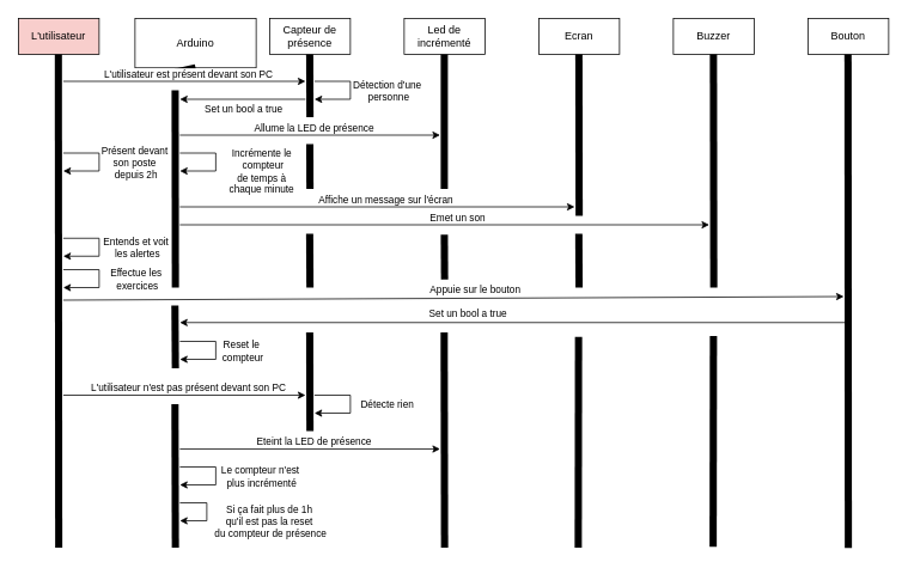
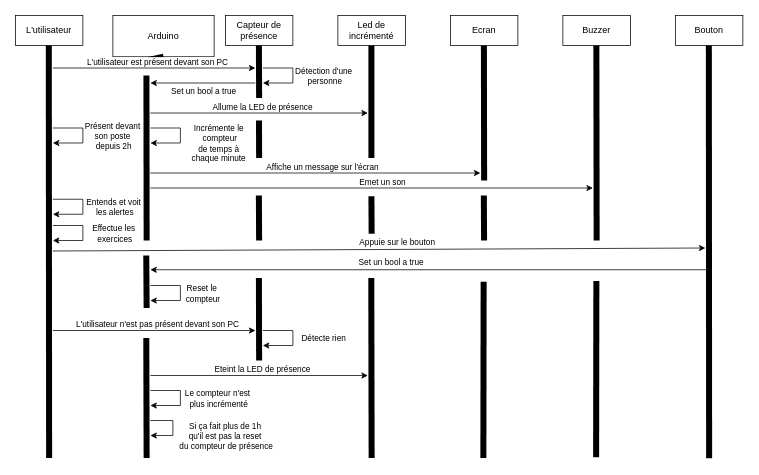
- <mxCell id="19" value="L'utilisateur" style="rounded=0;whiteSpace=wrap;html=1;fillColor=#f8cecc;" vertex="1" parent="1"><mxGeometry x="20" y="20" width="90" height="40" as="geometry" /></mxCell>
+ <mxCell id="19" value="L'utilisateur" style="rounded=0;whiteSpace=wrap;html=1;" vertex="1" parent="1"><mxGeometry x="20" y="20" width="90" height="40" as="geometry" /></mxCell>
